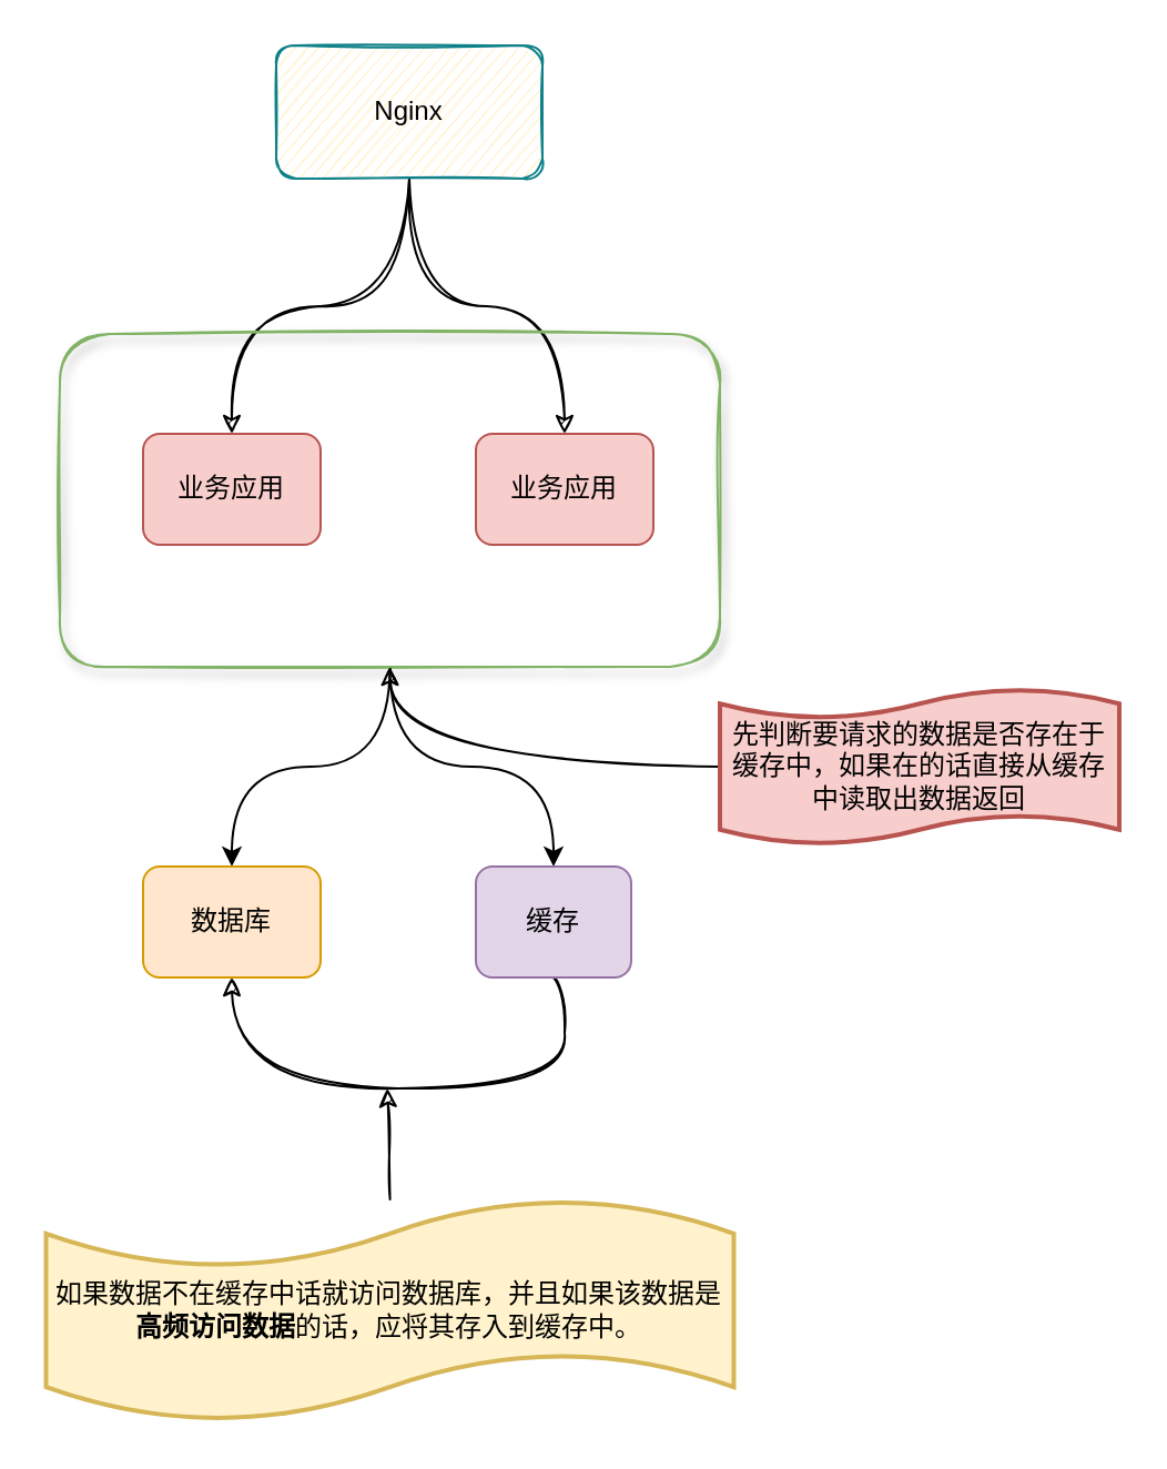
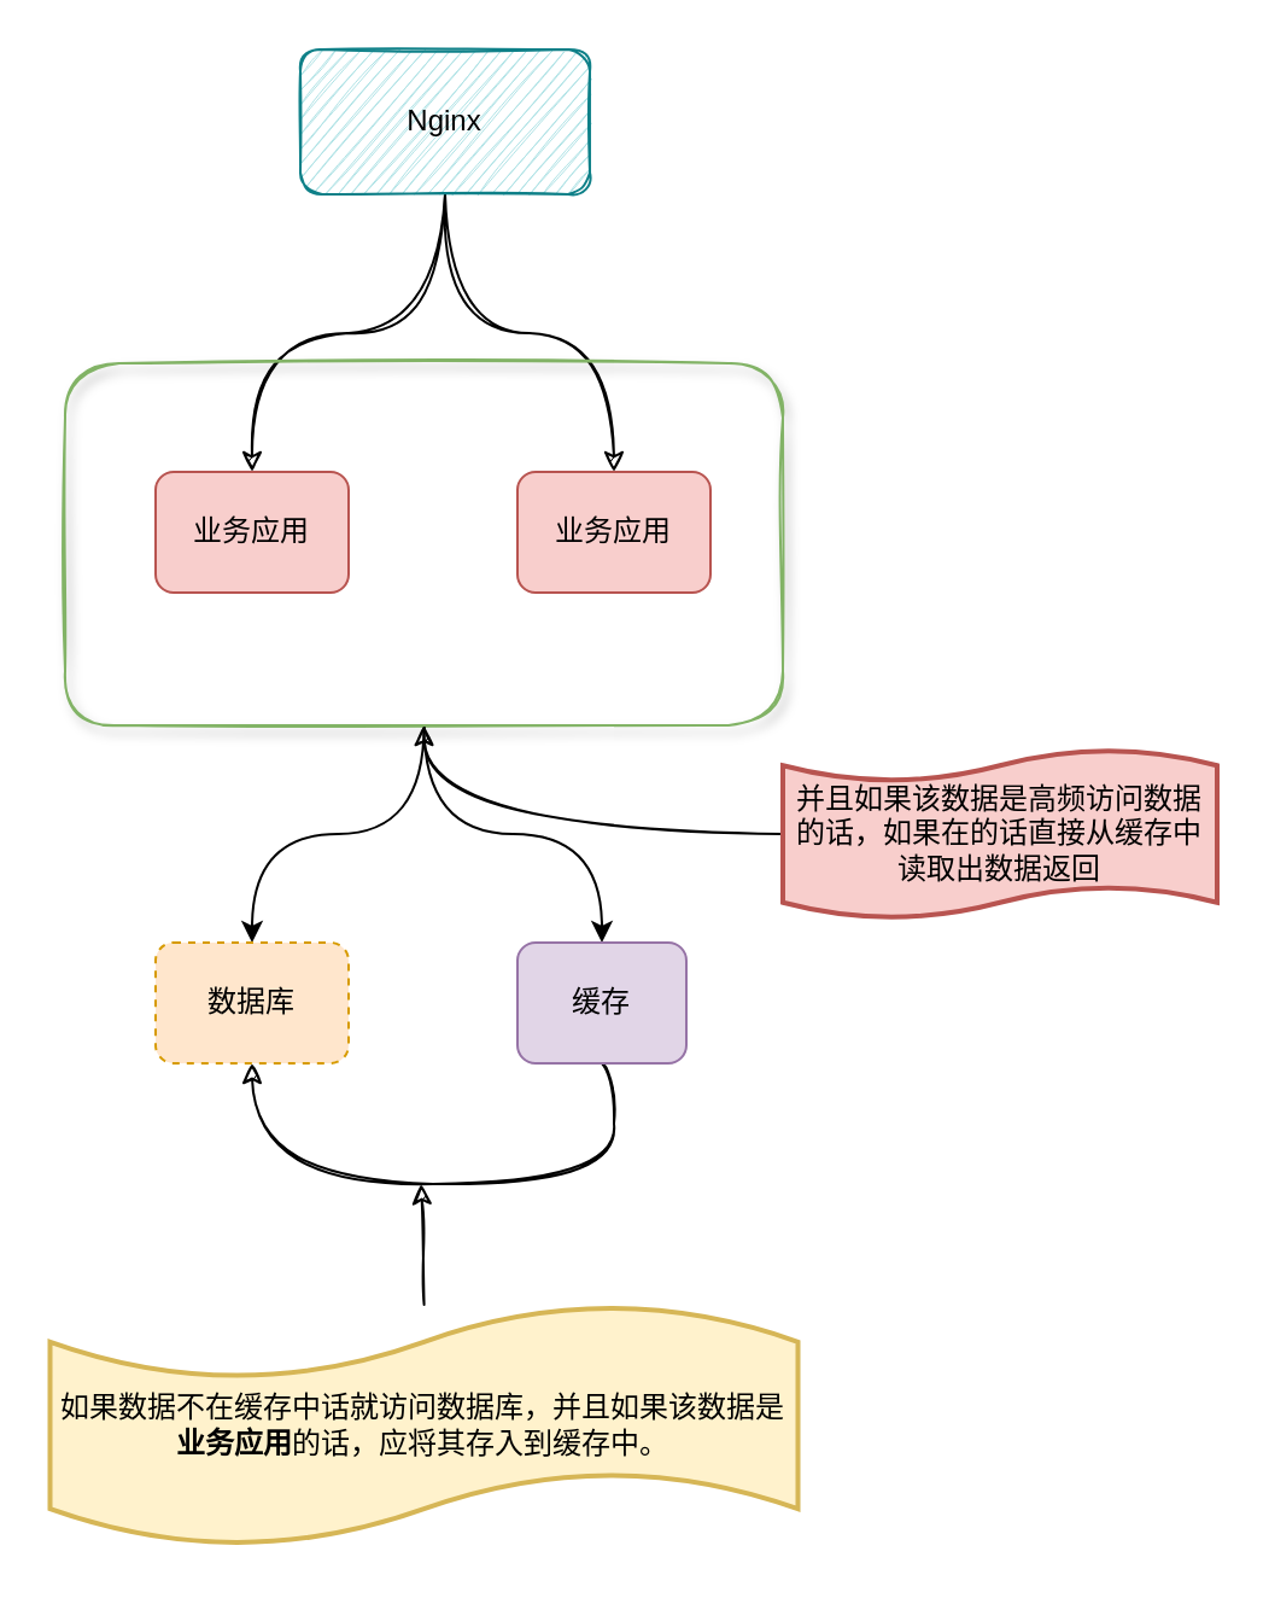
- <mxCell id="4" value="Nginx" style="rounded=1;whiteSpace=wrap;html=1;fillColor=#fff2cc;strokeColor=#0e8088;shadow=0;sketch=1;glass=0;" vertex="1" parent="1"><mxGeometry x="124" y="20" width="120" height="60" as="geometry" /></mxCell>
+ <mxCell id="4" value="Nginx" style="rounded=1;whiteSpace=wrap;html=1;fillColor=#b0e3e6;strokeColor=#0e8088;shadow=0;sketch=1;glass=0;" vertex="1" parent="1"><mxGeometry x="124" y="20" width="120" height="60" as="geometry" /></mxCell>
- <mxCell id="12" value="先判断要请求的数据是否存在于缓存中，如果在的话直接从缓存中读取出数据返回" style="shape=tape;whiteSpace=wrap;html=1;strokeWidth=2;size=0.19;fillColor=#f8cecc;strokeColor=#b85450;gradientColor=none;sketch=0;shadow=0;" vertex="1" parent="1"><mxGeometry x="324" y="310" width="180" height="70" as="geometry" /></mxCell>
+ <mxCell id="12" value="并且如果该数据是高频访问数据的话，如果在的话直接从缓存中读取出数据返回" style="shape=tape;whiteSpace=wrap;html=1;strokeWidth=2;size=0.19;fillColor=#f8cecc;strokeColor=#b85450;gradientColor=none;sketch=0;shadow=0;" vertex="1" parent="1"><mxGeometry x="324" y="310" width="180" height="70" as="geometry" /></mxCell>
- <mxCell id="8" value="数据库" style="rounded=1;whiteSpace=wrap;html=1;fillColor=#ffe6cc;strokeColor=#d79b00;" vertex="1" parent="1"><mxGeometry x="64" y="390" width="80" height="50" as="geometry" /></mxCell>
+ <mxCell id="8" value="数据库" style="rounded=1;whiteSpace=wrap;html=1;fillColor=#ffe6cc;strokeColor=#d79b00;dashed=1;" vertex="1" parent="1"><mxGeometry x="64" y="390" width="80" height="50" as="geometry" /></mxCell>
- <mxCell id="14" value="如果数据不在缓存中话就访问数据库，并且如果该数据是&lt;b&gt;高频访问数据&lt;/b&gt;的话，应将其存入到缓存中。" style="shape=tape;whiteSpace=wrap;html=1;strokeWidth=2;size=0.308;fillColor=#fff2cc;strokeColor=#d6b656;" vertex="1" parent="1"><mxGeometry x="20.25" y="540" width="310" height="100" as="geometry" /></mxCell>
+ <mxCell id="14" value="如果数据不在缓存中话就访问数据库，并且如果该数据是&lt;b&gt;业务应用&lt;/b&gt;的话，应将其存入到缓存中。" style="shape=tape;whiteSpace=wrap;html=1;strokeWidth=2;size=0.308;fillColor=#fff2cc;strokeColor=#d6b656;" vertex="1" parent="1"><mxGeometry x="20.25" y="540" width="310" height="100" as="geometry" /></mxCell>
